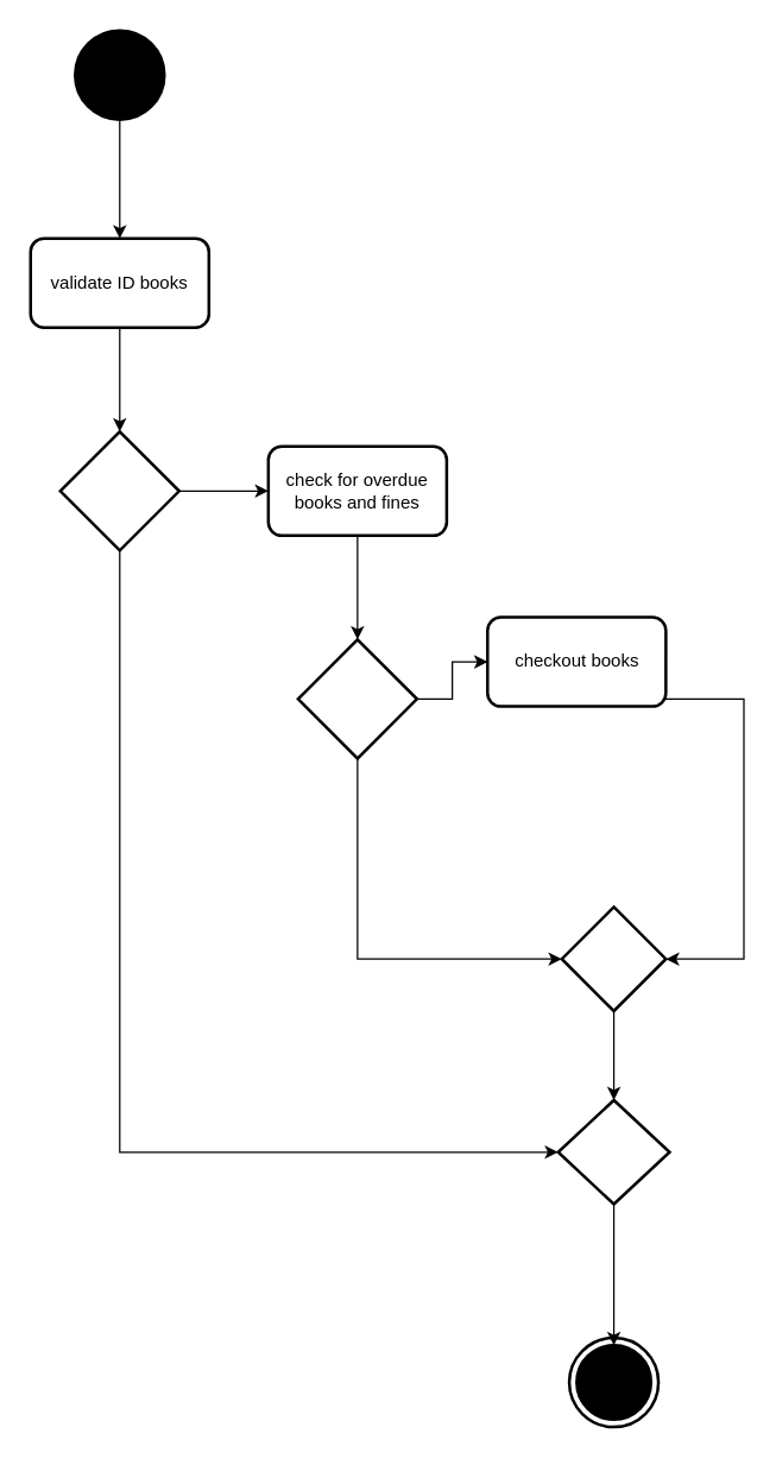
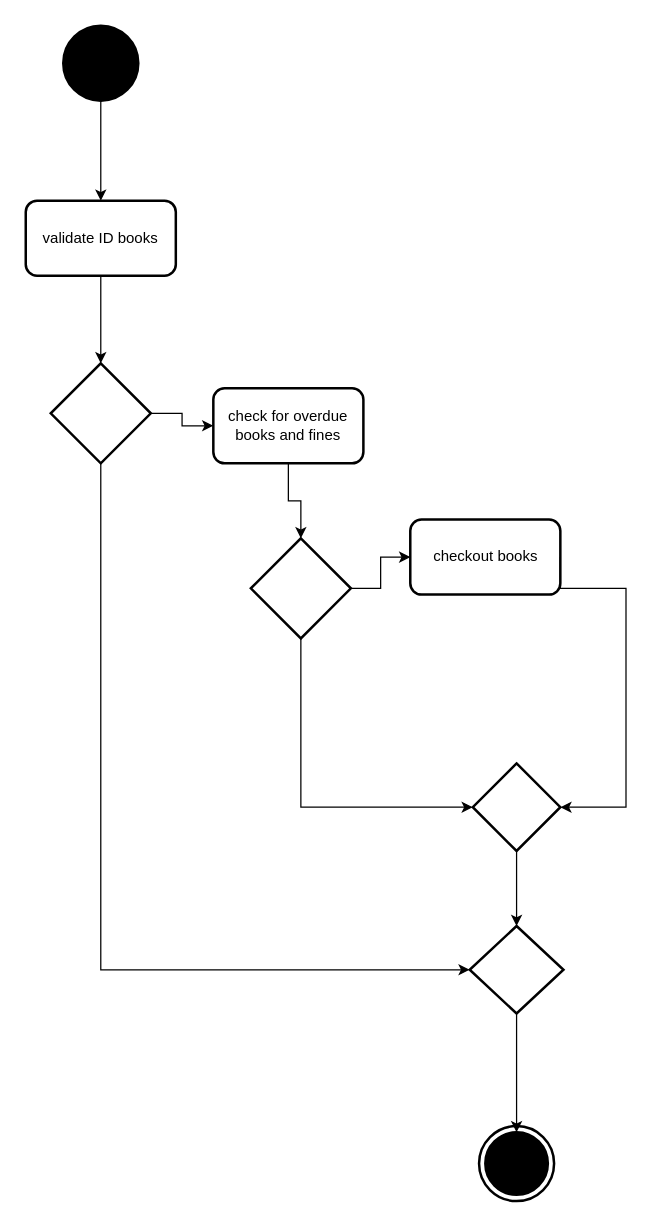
- <mxCell id="10" value="check for overdue books and fines" style="whiteSpace=wrap;html=1;rounded=1;strokeWidth=2;fillColor=none;" vertex="1" parent="1"><mxGeometry x="180" y="300" width="120" height="60" as="geometry" /></mxCell>
+ <mxCell id="10" value="check for overdue books and fines" style="whiteSpace=wrap;html=1;rounded=1;strokeWidth=2;fillColor=none;" vertex="1" parent="1"><mxGeometry x="170" y="310" width="120" height="60" as="geometry" /></mxCell>
